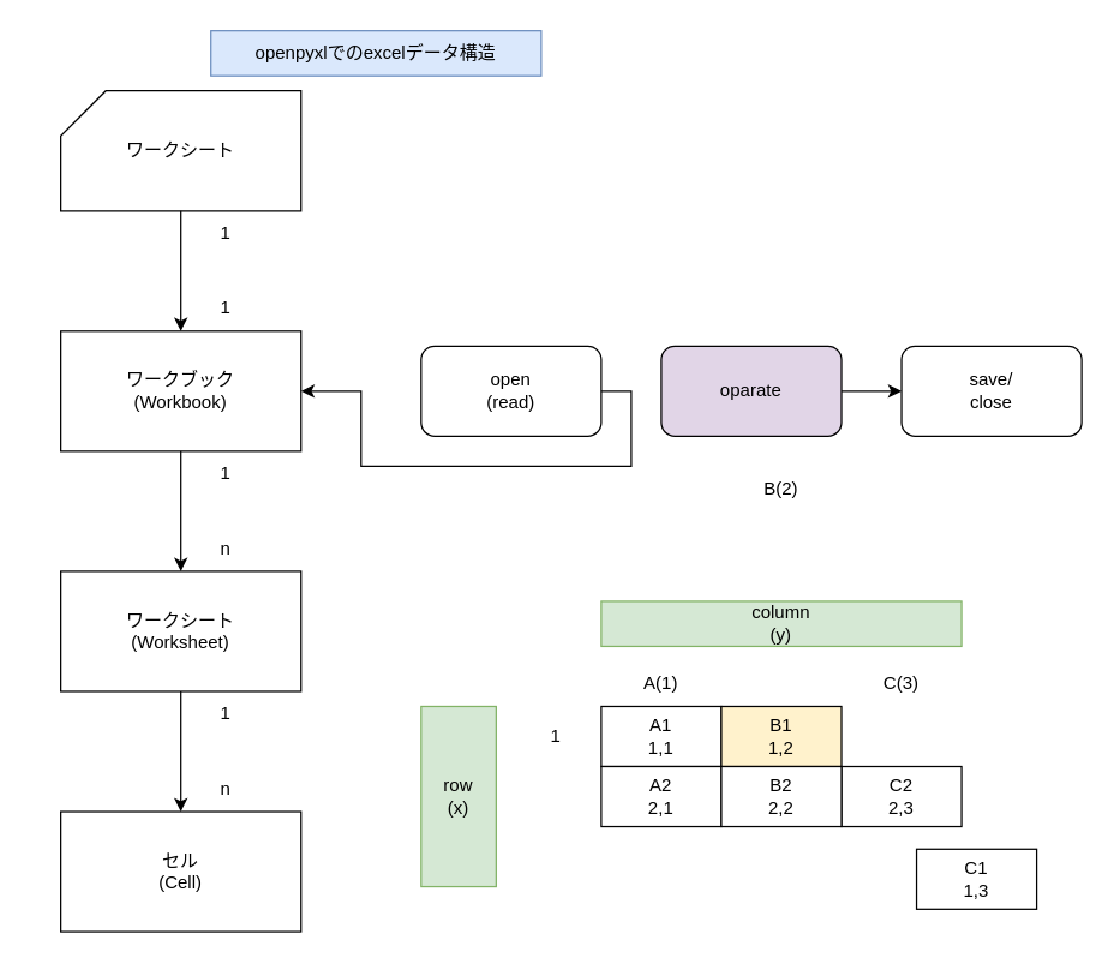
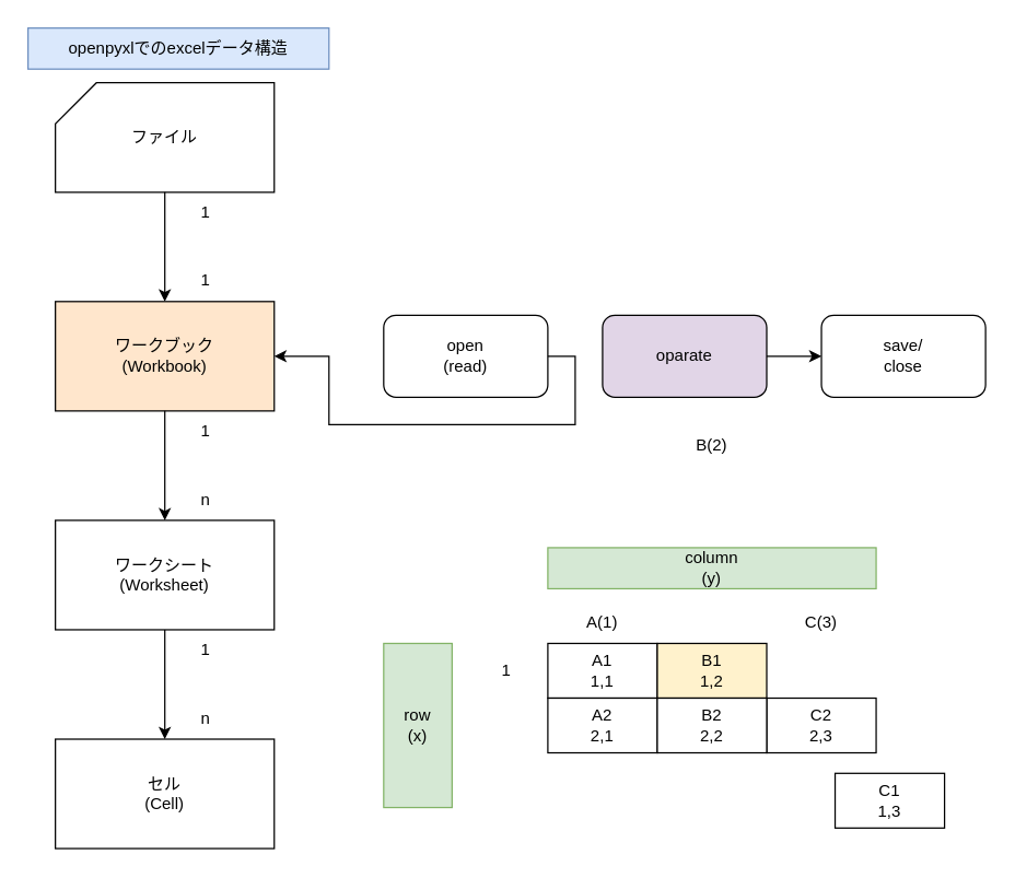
- <mxCell id="32" value="openpyxlでのexcelデータ構造" style="text;html=1;align=center;verticalAlign=middle;whiteSpace=wrap;rounded=0;fillColor=#dae8fc;strokeColor=#6c8ebf;" vertex="1" parent="1"><mxGeometry x="140" y="20" width="220" height="30" as="geometry" /></mxCell>
+ <mxCell id="32" value="openpyxlでのexcelデータ構造" style="text;html=1;align=center;verticalAlign=middle;whiteSpace=wrap;rounded=0;fillColor=#dae8fc;strokeColor=#6c8ebf;" vertex="1" parent="1"><mxGeometry x="20" y="20" width="220" height="30" as="geometry" /></mxCell>
- <mxCell id="2" value="ワークシート" style="shape=card;whiteSpace=wrap;html=1;" vertex="1" parent="1"><mxGeometry x="40" y="60" width="160" height="80" as="geometry" /></mxCell>
+ <mxCell id="2" value="ファイル" style="shape=card;whiteSpace=wrap;html=1;" vertex="1" parent="1"><mxGeometry x="40" y="60" width="160" height="80" as="geometry" /></mxCell>
- <mxCell id="3" value="ワークブック&lt;div&gt;(Workbook)&lt;/div&gt;" style="rounded=0;whiteSpace=wrap;html=1;" vertex="1" parent="1"><mxGeometry x="40" y="220" width="160" height="80" as="geometry" /></mxCell>
+ <mxCell id="3" value="ワークブック&lt;div&gt;(Workbook)&lt;/div&gt;" style="rounded=0;whiteSpace=wrap;html=1;fillColor=#ffe6cc;" vertex="1" parent="1"><mxGeometry x="40" y="220" width="160" height="80" as="geometry" /></mxCell>
